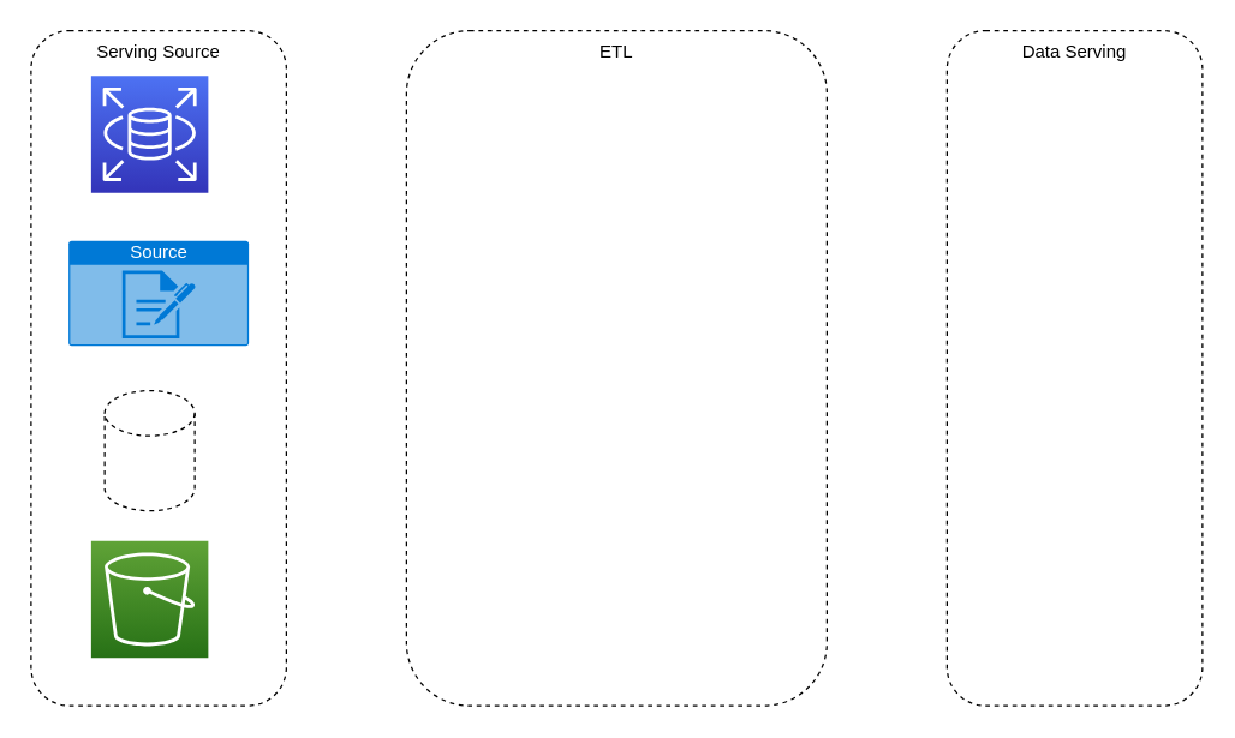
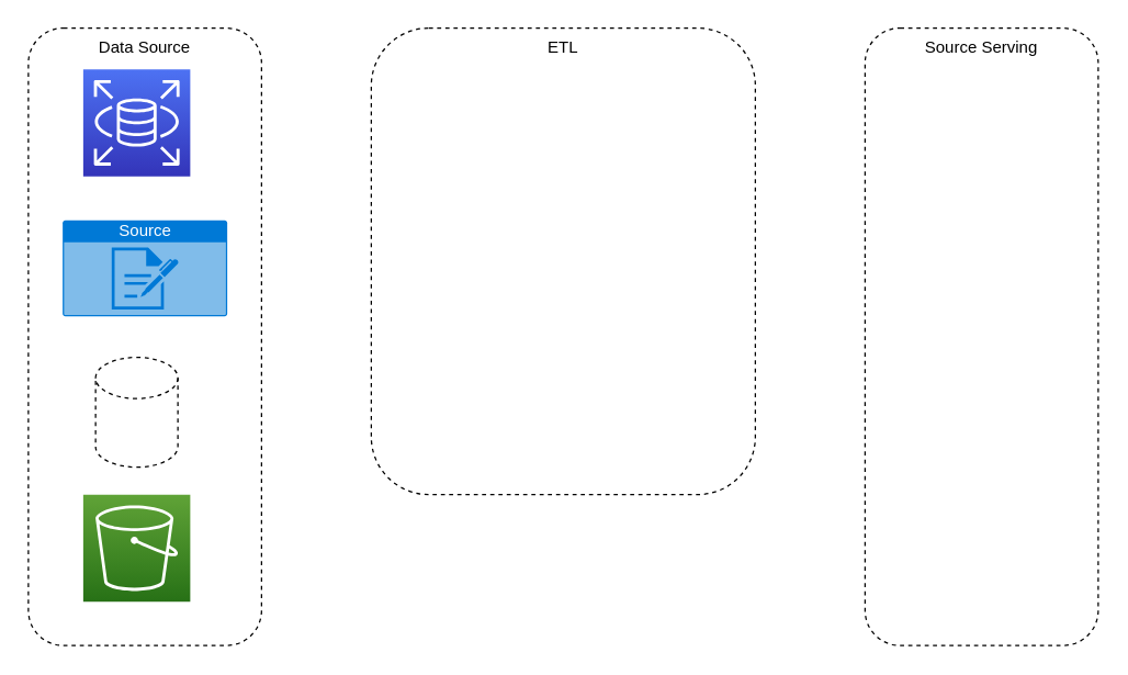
- <mxCell id="2" value="Serving Source" style="rounded=1;whiteSpace=wrap;html=1;dashed=1;verticalAlign=top;" parent="1" vertex="1"><mxGeometry x="20" y="20" width="170" height="450" as="geometry" /></mxCell>
+ <mxCell id="2" value="Data Source" style="rounded=1;whiteSpace=wrap;html=1;dashed=1;verticalAlign=top;" parent="1" vertex="1"><mxGeometry x="20" y="20" width="170" height="450" as="geometry" /></mxCell>
- <mxCell id="4" value="Data Serving" style="rounded=1;whiteSpace=wrap;html=1;dashed=1;verticalAlign=top;" parent="1" vertex="1"><mxGeometry x="630" y="20" width="170" height="450" as="geometry" /></mxCell>
+ <mxCell id="4" value="Source Serving" style="rounded=1;whiteSpace=wrap;html=1;dashed=1;verticalAlign=top;" parent="1" vertex="1"><mxGeometry x="630" y="20" width="170" height="450" as="geometry" /></mxCell>
- <mxCell id="3" value="ETL" style="rounded=1;whiteSpace=wrap;html=1;dashed=1;verticalAlign=top;" parent="1" vertex="1"><mxGeometry x="270" y="20" width="280" height="450" as="geometry" /></mxCell>
+ <mxCell id="3" value="ETL" style="rounded=1;whiteSpace=wrap;html=1;dashed=1;verticalAlign=top;" parent="1" vertex="1"><mxGeometry x="270" y="20" width="280" height="340" as="geometry" /></mxCell>
